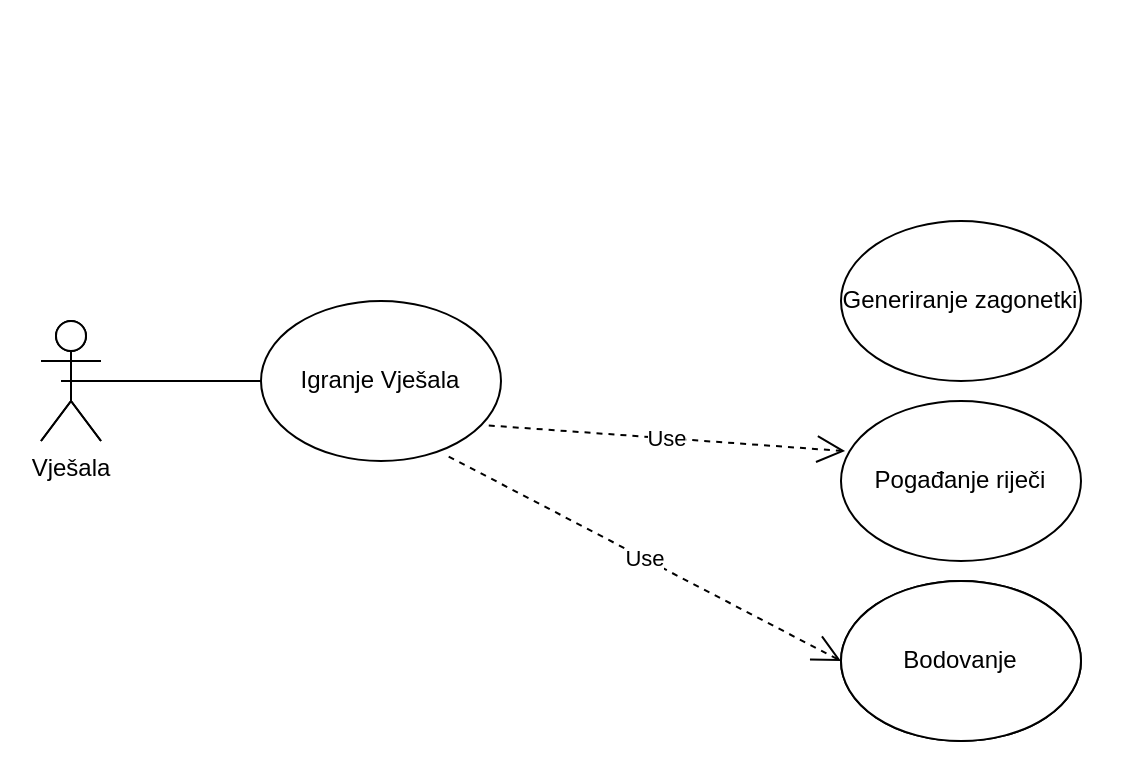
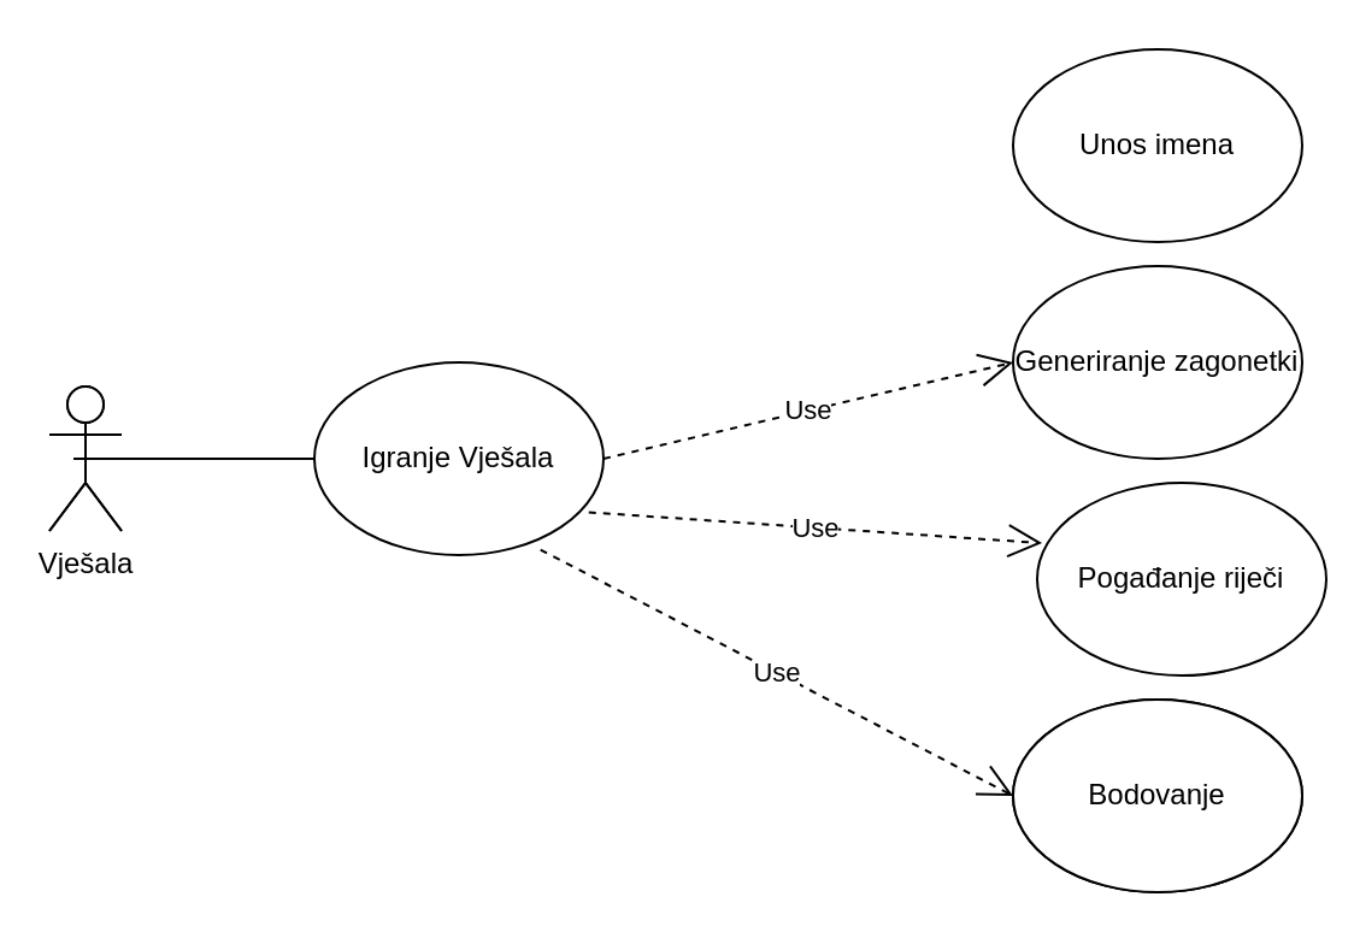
+ <mxCell id="5" value="Unos imena" style="ellipse;whiteSpace=wrap;html=1;" parent="1" vertex="1"><mxGeometry x="420" y="20" width="120" height="80" as="geometry" /></mxCell>
+ <mxCell id="9" value="Use" style="endArrow=open;endSize=12;dashed=1;html=1;exitX=1;exitY=0.5;exitDx=0;exitDy=0;entryX=0;entryY=0.5;entryDx=0;entryDy=0;" parent="1" source="3" target="6" edge="1"><mxGeometry width="160" relative="1" as="geometry"><mxPoint x="290" y="220" as="sourcePoint" /><mxPoint x="450" y="220" as="targetPoint" /></mxGeometry></mxCell>
- <mxCell id="7" value="Pogađanje riječi" style="ellipse;whiteSpace=wrap;html=1;" parent="1" vertex="1"><mxGeometry x="420" y="200" width="120" height="80" as="geometry" /></mxCell>
+ <mxCell id="7" value="Pogađanje riječi" style="ellipse;whiteSpace=wrap;html=1;" parent="1" vertex="1"><mxGeometry x="430" y="200" width="120" height="80" as="geometry" /></mxCell>
